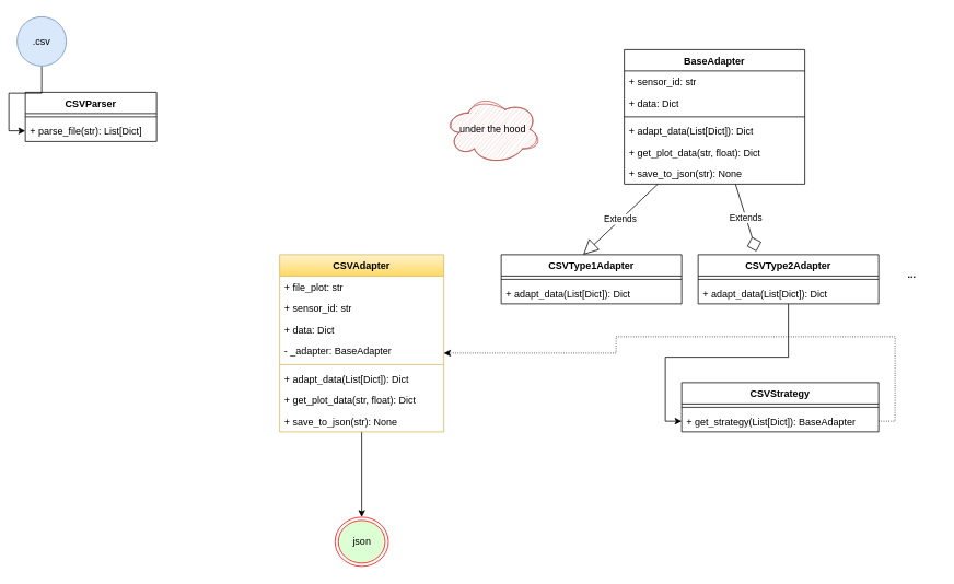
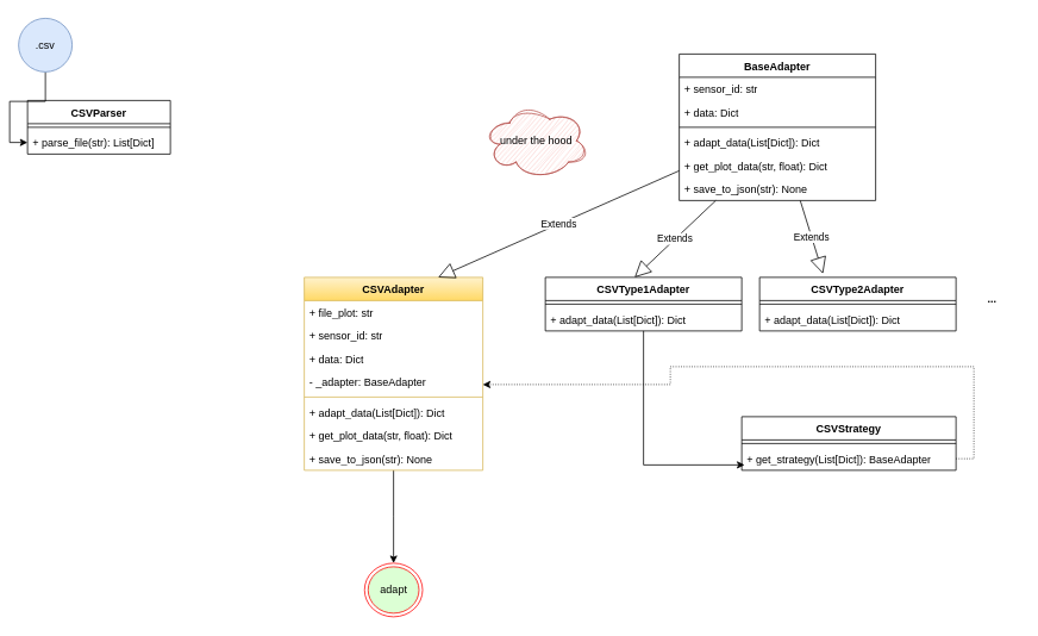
+ <mxCell id="38" value="Extends" style="endArrow=block;endSize=16;endFill=0;html=1;rounded=0;entryX=0.75;entryY=0;entryDx=0;entryDy=0;" edge="1" parent="1" source="17" target="8"><mxGeometry width="160" relative="1" as="geometry"><mxPoint x="811" y="234" as="sourcePoint" /><mxPoint x="720" y="320" as="targetPoint" /></mxGeometry></mxCell>
- <mxCell id="32" value="Extends" style="endArrow=diamond;endSize=16;endFill=0;html=1;rounded=0;entryX=0.323;entryY=-0.067;entryDx=0;entryDy=0;entryPerimeter=0;" edge="1" parent="1" source="17" target="29"><mxGeometry width="160" relative="1" as="geometry"><mxPoint x="811" y="234" as="sourcePoint" /><mxPoint x="720" y="320" as="targetPoint" /></mxGeometry></mxCell>
+ <mxCell id="32" value="Extends" style="endArrow=block;endSize=16;endFill=0;html=1;rounded=0;entryX=0.323;entryY=-0.067;entryDx=0;entryDy=0;entryPerimeter=0;" edge="1" parent="1" source="17" target="29"><mxGeometry width="160" relative="1" as="geometry"><mxPoint x="811" y="234" as="sourcePoint" /><mxPoint x="720" y="320" as="targetPoint" /></mxGeometry></mxCell>
- <mxCell id="28" style="edgeStyle=orthogonalEdgeStyle;rounded=0;orthogonalLoop=1;jettySize=auto;html=1;entryX=0;entryY=0.5;entryDx=0;entryDy=0;" edge="1" parent="1" source="29" target="36"><mxGeometry relative="1" as="geometry" /></mxCell>
+ <mxCell id="37" style="edgeStyle=orthogonalEdgeStyle;rounded=0;orthogonalLoop=1;jettySize=auto;html=1;entryX=0.013;entryY=0.769;entryDx=0;entryDy=0;entryPerimeter=0;" edge="1" parent="1" source="25" target="36"><mxGeometry relative="1" as="geometry" /></mxCell>
- <mxCell id="40" value="json&lt;br&gt;" style="ellipse;html=1;shape=endState;fillColor=#DCFFD4;strokeColor=#ff0000;" vertex="1" parent="1"><mxGeometry x="407.5" y="630" width="65" height="60" as="geometry" /></mxCell>
+ <mxCell id="40" value="adapt&lt;br&gt;" style="ellipse;html=1;shape=endState;fillColor=#DCFFD4;strokeColor=#ff0000;" vertex="1" parent="1"><mxGeometry x="407.5" y="630" width="65" height="60" as="geometry" /></mxCell>
